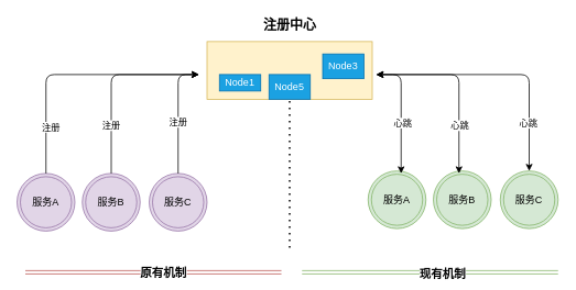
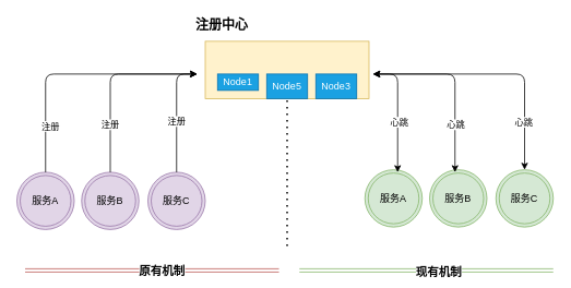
- <mxCell id="25" value="&lt;font style=&quot;font-size: 16px&quot;&gt;&lt;b&gt;注册中心&lt;/b&gt;&lt;/font&gt;" style="text;html=1;strokeColor=none;fillColor=none;align=center;verticalAlign=middle;whiteSpace=wrap;rounded=0;shadow=0;glass=0;sketch=0;" vertex="1" parent="1"><mxGeometry x="302.5" y="20" width="95" height="20" as="geometry" /></mxCell>
+ <mxCell id="25" value="&lt;font style=&quot;font-size: 16px&quot;&gt;&lt;b&gt;注册中心&lt;/b&gt;&lt;/font&gt;" style="text;html=1;strokeColor=none;fillColor=none;align=center;verticalAlign=middle;whiteSpace=wrap;rounded=0;shadow=0;glass=0;sketch=0;" vertex="1" parent="1"><mxGeometry x="222.5" y="20" width="95" height="20" as="geometry" /></mxCell>
- <mxCell id="24" value="Node3" style="rounded=0;whiteSpace=wrap;html=1;shadow=0;glass=0;sketch=0;fillColor=#1ba1e2;strokeColor=#006EAF;fontColor=#ffffff;" vertex="1" parent="1"><mxGeometry x="390" y="65" width="50" height="30" as="geometry" /></mxCell>
+ <mxCell id="24" value="Node3" style="rounded=0;whiteSpace=wrap;html=1;shadow=0;glass=0;sketch=0;fillColor=#1ba1e2;strokeColor=#006EAF;fontColor=#ffffff;" vertex="1" parent="1"><mxGeometry x="385" y="90" width="50" height="30" as="geometry" /></mxCell>
